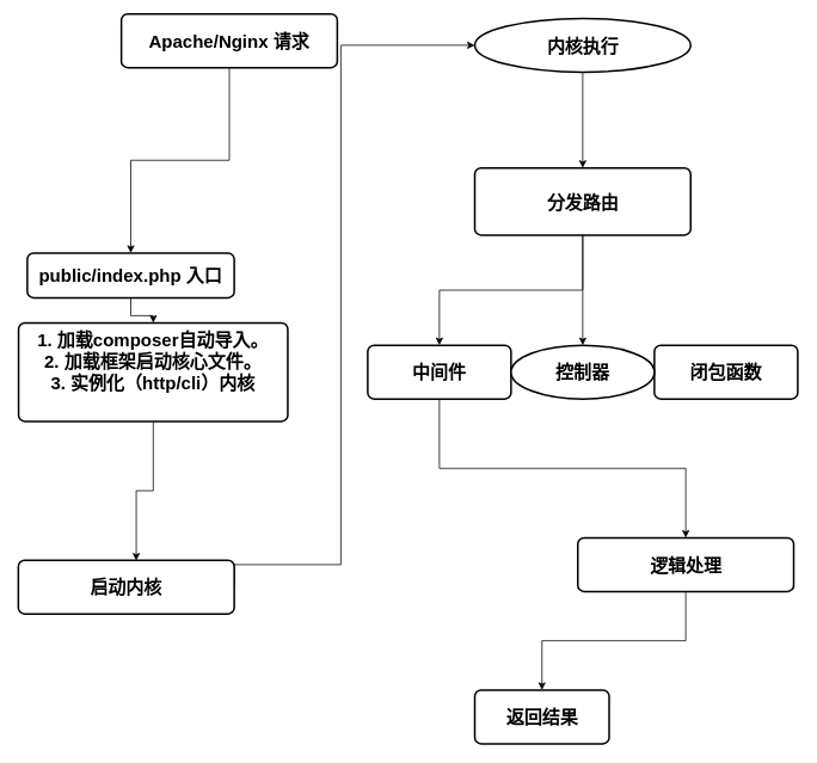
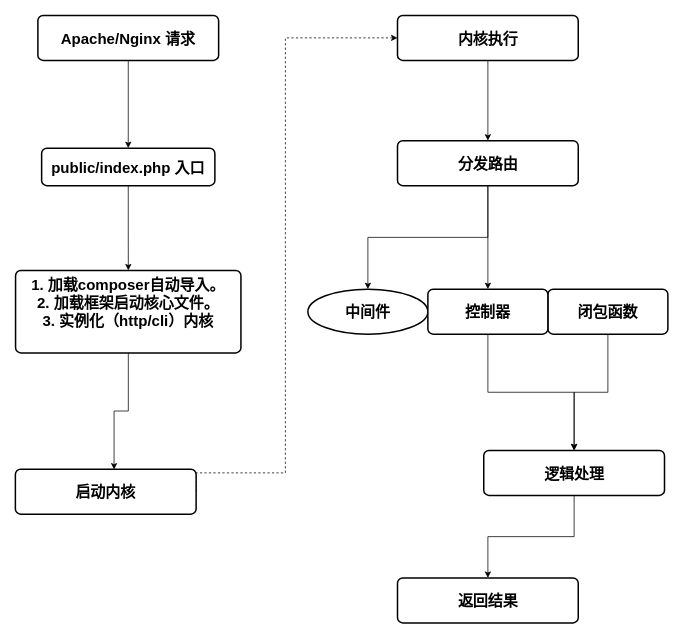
- <mxCell id="3" value="&lt;b&gt;&lt;font style=&quot;font-size: 20px&quot;&gt;Apache/Nginx 请求&lt;/font&gt;&lt;/b&gt;" style="rounded=1;whiteSpace=wrap;html=1;absoluteArcSize=1;arcSize=14;strokeWidth=2;" vertex="1" parent="1"><mxGeometry x="135" y="15" width="241" height="60" as="geometry" /></mxCell>
+ <mxCell id="3" value="&lt;b&gt;&lt;font style=&quot;font-size: 20px&quot;&gt;Apache/Nginx 请求&lt;/font&gt;&lt;/b&gt;" style="rounded=1;whiteSpace=wrap;html=1;absoluteArcSize=1;arcSize=14;strokeWidth=2;" vertex="1" parent="1"><mxGeometry x="50" y="20" width="241" height="60" as="geometry" /></mxCell>
- <mxCell id="11" value="&lt;span style=&quot;font-size: 20px&quot;&gt;&lt;b&gt;内核执行&lt;/b&gt;&lt;/span&gt;" style="ellipse;whiteSpace=wrap;html=1;absoluteArcSize=1;arcSize=14;strokeWidth=2;" vertex="1" parent="1"><mxGeometry x="529.5" y="20" width="241" height="60" as="geometry" /></mxCell>
+ <mxCell id="11" value="&lt;span style=&quot;font-size: 20px&quot;&gt;&lt;b&gt;内核执行&lt;/b&gt;&lt;/span&gt;" style="rounded=1;whiteSpace=wrap;html=1;absoluteArcSize=1;arcSize=14;strokeWidth=2;" vertex="1" parent="1"><mxGeometry x="529.5" y="20" width="241" height="60" as="geometry" /></mxCell>
- <mxCell id="14" value="&lt;span style=&quot;font-size: 20px&quot;&gt;&lt;b&gt;分发路由&lt;/b&gt;&lt;/span&gt;" style="rounded=1;whiteSpace=wrap;html=1;absoluteArcSize=1;arcSize=14;strokeWidth=2;" vertex="1" parent="1"><mxGeometry x="529.5" y="187" width="241" height="75" as="geometry" /></mxCell>
+ <mxCell id="14" value="&lt;span style=&quot;font-size: 20px&quot;&gt;&lt;b&gt;分发路由&lt;/b&gt;&lt;/span&gt;" style="rounded=1;whiteSpace=wrap;html=1;absoluteArcSize=1;arcSize=14;strokeWidth=2;" vertex="1" parent="1"><mxGeometry x="529.5" y="187" width="241" height="60" as="geometry" /></mxCell>
- <mxCell id="5" value="&lt;span style=&quot;font-size: 20px&quot;&gt;&lt;b&gt;public/index.php 入口&lt;/b&gt;&lt;/span&gt;" style="rounded=1;whiteSpace=wrap;html=1;absoluteArcSize=1;arcSize=14;strokeWidth=2;" vertex="1" parent="1"><mxGeometry x="30" y="282" width="231" height="50" as="geometry" /></mxCell>
+ <mxCell id="5" value="&lt;span style=&quot;font-size: 20px&quot;&gt;&lt;b&gt;public/index.php 入口&lt;/b&gt;&lt;/span&gt;" style="rounded=1;whiteSpace=wrap;html=1;absoluteArcSize=1;arcSize=14;strokeWidth=2;" vertex="1" parent="1"><mxGeometry x="55" y="197" width="231" height="50" as="geometry" /></mxCell>
- <mxCell id="6" style="edgeStyle=orthogonalEdgeStyle;rounded=0;orthogonalLoop=1;jettySize=auto;html=1;exitX=1;exitY=0.5;exitDx=0;exitDy=0;entryX=0;entryY=0.5;entryDx=0;entryDy=0;fontSize=20;" edge="1" parent="1" source="7" target="11"><mxGeometry relative="1" as="geometry"><Array as="points"><mxPoint x="380" y="630" /><mxPoint x="380" y="50" /></Array></mxGeometry></mxCell>
+ <mxCell id="6" style="edgeStyle=orthogonalEdgeStyle;rounded=0;orthogonalLoop=1;jettySize=auto;html=1;exitX=1;exitY=0.5;exitDx=0;exitDy=0;entryX=0;entryY=0.5;entryDx=0;entryDy=0;fontSize=20;dashed=1;" edge="1" parent="1" source="7" target="11"><mxGeometry relative="1" as="geometry"><Array as="points"><mxPoint x="380" y="630" /><mxPoint x="380" y="50" /></Array></mxGeometry></mxCell>
- <mxCell id="16" value="&lt;span style=&quot;font-size: 20px&quot;&gt;&lt;b&gt;中间件&lt;/b&gt;&lt;/span&gt;" style="rounded=1;whiteSpace=wrap;html=1;absoluteArcSize=1;arcSize=14;strokeWidth=2;" vertex="1" parent="1"><mxGeometry x="410" y="385" width="160" height="60" as="geometry" /></mxCell>
+ <mxCell id="16" value="&lt;span style=&quot;font-size: 20px&quot;&gt;&lt;b&gt;中间件&lt;/b&gt;&lt;/span&gt;" style="ellipse;whiteSpace=wrap;html=1;absoluteArcSize=1;arcSize=14;strokeWidth=2;" vertex="1" parent="1"><mxGeometry x="410" y="385" width="160" height="60" as="geometry" /></mxCell>
- <mxCell id="20" value="&lt;span style=&quot;font-size: 20px&quot;&gt;&lt;b&gt;控制器&lt;/b&gt;&lt;/span&gt;" style="ellipse;whiteSpace=wrap;html=1;absoluteArcSize=1;arcSize=14;strokeWidth=2;" vertex="1" parent="1"><mxGeometry x="570" y="385" width="160" height="60" as="geometry" /></mxCell>
+ <mxCell id="20" value="&lt;span style=&quot;font-size: 20px&quot;&gt;&lt;b&gt;控制器&lt;/b&gt;&lt;/span&gt;" style="rounded=1;whiteSpace=wrap;html=1;absoluteArcSize=1;arcSize=14;strokeWidth=2;" vertex="1" parent="1"><mxGeometry x="570" y="385" width="160" height="60" as="geometry" /></mxCell>
+ <mxCell id="19" style="edgeStyle=orthogonalEdgeStyle;rounded=0;orthogonalLoop=1;jettySize=auto;html=1;exitX=0.5;exitY=1;exitDx=0;exitDy=0;fontSize=20;entryX=0.5;entryY=0;entryDx=0;entryDy=0;" edge="1" parent="1" source="20" target="22"><mxGeometry relative="1" as="geometry"><mxPoint x="560" y="490" as="targetPoint" /></mxGeometry></mxCell>
+ <mxCell id="17" style="edgeStyle=orthogonalEdgeStyle;rounded=0;orthogonalLoop=1;jettySize=auto;html=1;exitX=0.5;exitY=1;exitDx=0;exitDy=0;fontSize=20;" edge="1" parent="1" source="18" target="22"><mxGeometry relative="1" as="geometry"><mxPoint x="560" y="490" as="targetPoint" /></mxGeometry></mxCell>
- <mxCell id="15" style="edgeStyle=orthogonalEdgeStyle;rounded=0;orthogonalLoop=1;jettySize=auto;html=1;exitX=0.5;exitY=1;exitDx=0;exitDy=0;fontSize=20;" edge="1" parent="1" source="16" target="22"><mxGeometry relative="1" as="geometry" /></mxCell>
- <mxCell id="23" value="&lt;span style=&quot;font-size: 20px&quot;&gt;&lt;b&gt;返回结果&lt;/b&gt;&lt;/span&gt;" style="rounded=1;whiteSpace=wrap;html=1;absoluteArcSize=1;arcSize=14;strokeWidth=2;" vertex="1" parent="1"><mxGeometry x="529.5" y="770" width="150" height="60" as="geometry" /></mxCell>
+ <mxCell id="23" value="&lt;span style=&quot;font-size: 20px&quot;&gt;&lt;b&gt;返回结果&lt;/b&gt;&lt;/span&gt;" style="rounded=1;whiteSpace=wrap;html=1;absoluteArcSize=1;arcSize=14;strokeWidth=2;" vertex="1" parent="1"><mxGeometry x="529.5" y="770" width="241" height="60" as="geometry" /></mxCell>
